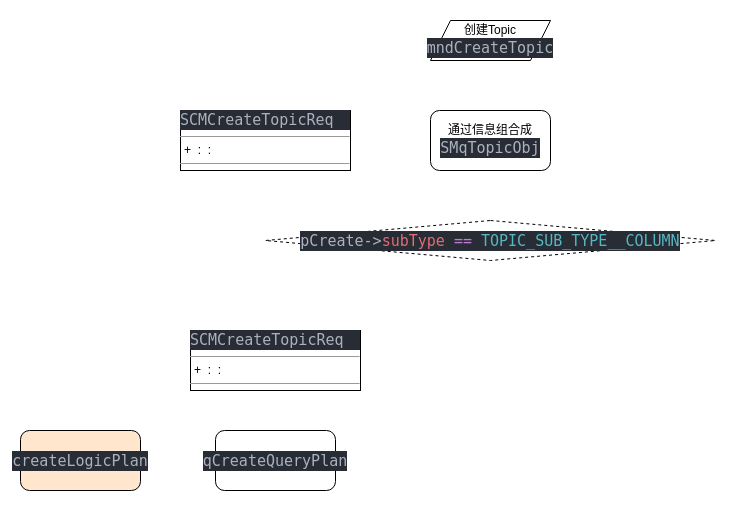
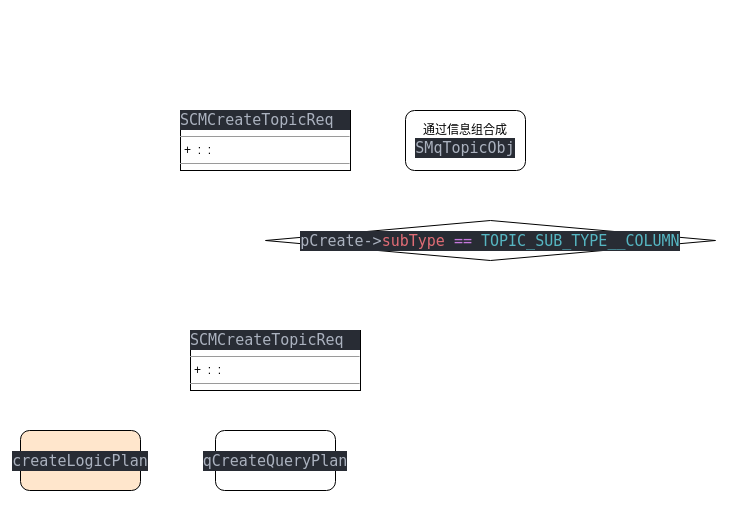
- <mxCell id="3" value="&lt;div&gt;创建Topic&lt;/div&gt;&lt;div&gt;&lt;div style=&quot;color: rgb(171, 178, 191); background-color: rgb(40, 44, 52); font-family: &amp;quot;Cascadia Code&amp;quot;, &amp;quot;Cascadia Code&amp;quot;, monospace, &amp;quot;Droid Sans Mono&amp;quot;, &amp;quot;monospace&amp;quot;, monospace; font-weight: normal; font-size: 15px; line-height: 20px;&quot;&gt;&lt;div&gt;mndCreateTopic&lt;/div&gt;&lt;/div&gt;&lt;/div&gt;" style="shape=parallelogram;perimeter=parallelogramPerimeter;whiteSpace=wrap;html=1;fixedSize=1;" vertex="1" parent="1"><mxGeometry x="430" y="20" width="120" height="40" as="geometry" /></mxCell>
- <mxCell id="2" value="&lt;div&gt;通过信息组合成&lt;/div&gt;&lt;div&gt;&lt;div style=&quot;color: rgb(171, 178, 191); background-color: rgb(40, 44, 52); font-family: &amp;quot;Cascadia Code&amp;quot;, &amp;quot;Cascadia Code&amp;quot;, monospace, &amp;quot;Droid Sans Mono&amp;quot;, &amp;quot;monospace&amp;quot;, monospace; font-weight: normal; font-size: 15px; line-height: 20px;&quot;&gt;&lt;div&gt;SMqTopicObj&lt;/div&gt;&lt;/div&gt;&lt;/div&gt;" style="rounded=1;whiteSpace=wrap;html=1;" vertex="1" parent="1"><mxGeometry x="430" y="110" width="120" height="60" as="geometry" /></mxCell>
+ <mxCell id="2" value="&lt;div&gt;通过信息组合成&lt;/div&gt;&lt;div&gt;&lt;div style=&quot;color: rgb(171, 178, 191); background-color: rgb(40, 44, 52); font-family: &amp;quot;Cascadia Code&amp;quot;, &amp;quot;Cascadia Code&amp;quot;, monospace, &amp;quot;Droid Sans Mono&amp;quot;, &amp;quot;monospace&amp;quot;, monospace; font-weight: normal; font-size: 15px; line-height: 20px;&quot;&gt;&lt;div&gt;SMqTopicObj&lt;/div&gt;&lt;/div&gt;&lt;/div&gt;" style="rounded=1;whiteSpace=wrap;html=1;" vertex="1" parent="1"><mxGeometry x="405" y="110" width="120" height="60" as="geometry" /></mxCell>
- <mxCell id="5" value="&lt;div style=&quot;color: rgb(171, 178, 191); background-color: rgb(40, 44, 52); font-family: &amp;quot;Cascadia Code&amp;quot;, &amp;quot;Cascadia Code&amp;quot;, monospace, &amp;quot;Droid Sans Mono&amp;quot;, &amp;quot;monospace&amp;quot;, monospace; font-weight: normal; font-size: 15px; line-height: 20px;&quot;&gt;&lt;div&gt;pCreate&lt;span style=&quot;color: #abb2bf;&quot;&gt;-&amp;gt;&lt;/span&gt;&lt;span style=&quot;color: #e06c75;&quot;&gt;subType&lt;/span&gt;&lt;span style=&quot;color: #abb2bf;&quot;&gt; &lt;/span&gt;&lt;span style=&quot;color: #c678dd;&quot;&gt;==&lt;/span&gt;&lt;span style=&quot;color: #abb2bf;&quot;&gt; &lt;/span&gt;&lt;span style=&quot;color: #56b6c2;&quot;&gt;TOPIC_SUB_TYPE__COLUMN&lt;/span&gt;&lt;/div&gt;&lt;/div&gt;" style="rhombus;whiteSpace=wrap;html=1;dashed=1;" vertex="1" parent="1"><mxGeometry x="265" y="220" width="450" height="40" as="geometry" /></mxCell>
+ <mxCell id="5" value="&lt;div style=&quot;color: rgb(171, 178, 191); background-color: rgb(40, 44, 52); font-family: &amp;quot;Cascadia Code&amp;quot;, &amp;quot;Cascadia Code&amp;quot;, monospace, &amp;quot;Droid Sans Mono&amp;quot;, &amp;quot;monospace&amp;quot;, monospace; font-weight: normal; font-size: 15px; line-height: 20px;&quot;&gt;&lt;div&gt;pCreate&lt;span style=&quot;color: #abb2bf;&quot;&gt;-&amp;gt;&lt;/span&gt;&lt;span style=&quot;color: #e06c75;&quot;&gt;subType&lt;/span&gt;&lt;span style=&quot;color: #abb2bf;&quot;&gt; &lt;/span&gt;&lt;span style=&quot;color: #c678dd;&quot;&gt;==&lt;/span&gt;&lt;span style=&quot;color: #abb2bf;&quot;&gt; &lt;/span&gt;&lt;span style=&quot;color: #56b6c2;&quot;&gt;TOPIC_SUB_TYPE__COLUMN&lt;/span&gt;&lt;/div&gt;&lt;/div&gt;" style="rhombus;whiteSpace=wrap;html=1;" vertex="1" parent="1"><mxGeometry x="265" y="220" width="450" height="40" as="geometry" /></mxCell>
